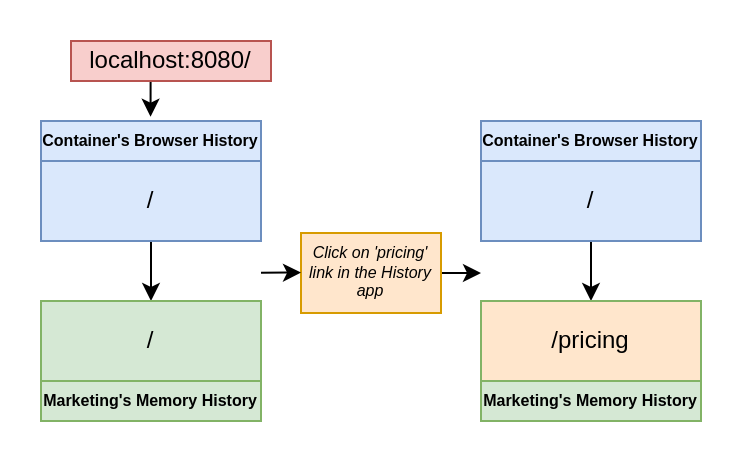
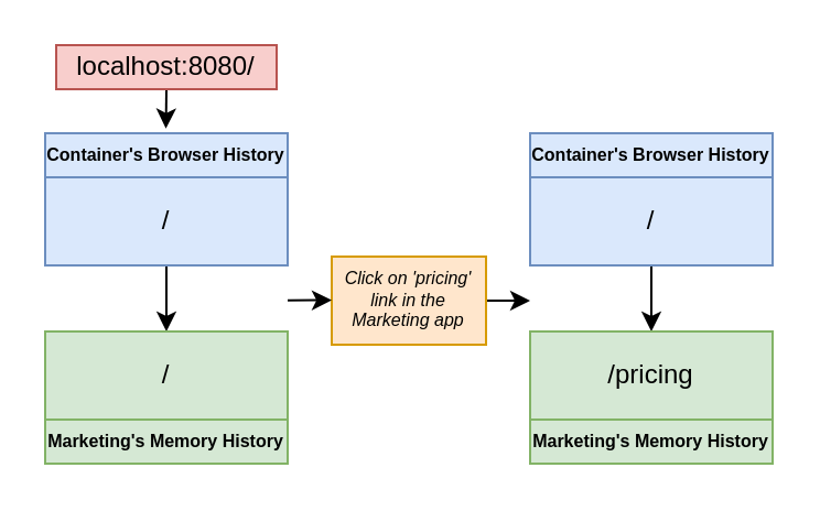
- <mxCell id="16" value="localhost:8080/" style="rounded=0;whiteSpace=wrap;html=1;fontSize=12;fillColor=#f8cecc;strokeColor=#b85450;" vertex="1" parent="1"><mxGeometry x="35" y="20" width="100" height="20" as="geometry" /></mxCell>
+ <mxCell id="16" value="localhost:8080/" style="rounded=0;whiteSpace=wrap;html=1;fontSize=12;fillColor=#f8cecc;strokeColor=#b85450;" vertex="1" parent="1"><mxGeometry x="25" y="20" width="100" height="20" as="geometry" /></mxCell>
- <mxCell id="8" value="Click on 'pricing' link in the History app" style="rounded=0;whiteSpace=wrap;html=1;fontSize=8;fontStyle=2;fillColor=#ffe6cc;strokeColor=#d79b00;" vertex="1" parent="1"><mxGeometry x="150" y="116" width="70" height="40" as="geometry" /></mxCell>
+ <mxCell id="8" value="Click on 'pricing' link in the Marketing app" style="rounded=0;whiteSpace=wrap;html=1;fontSize=8;fontStyle=2;fillColor=#ffe6cc;strokeColor=#d79b00;" vertex="1" parent="1"><mxGeometry x="150" y="116" width="70" height="40" as="geometry" /></mxCell>
- <mxCell id="14" value="/pricing" style="rounded=0;whiteSpace=wrap;html=1;fillColor=#ffe6cc;strokeColor=#82b366;fontStyle=0;" vertex="1" parent="1"><mxGeometry x="240" y="150" width="110" height="40" as="geometry" /></mxCell>
+ <mxCell id="14" value="/pricing" style="rounded=0;whiteSpace=wrap;html=1;fillColor=#d5e8d4;strokeColor=#82b366;fontStyle=0" vertex="1" parent="1"><mxGeometry x="240" y="150" width="110" height="40" as="geometry" /></mxCell>
